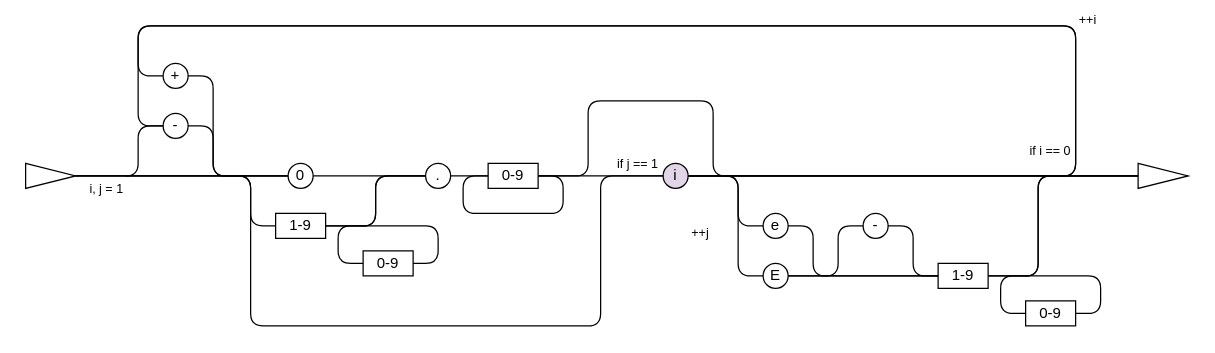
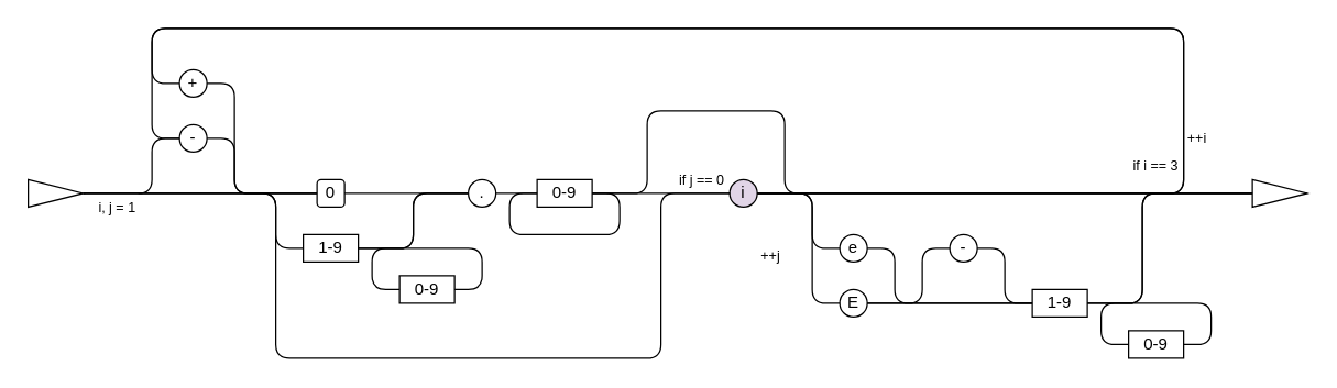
- <mxCell id="27" value="++i" style="text;html=1;strokeColor=none;fillColor=none;align=center;verticalAlign=middle;whiteSpace=wrap;rounded=0;fontSize=10;" vertex="1" parent="1"><mxGeometry x="860" y="5" width="20" height="20" as="geometry" /></mxCell>
+ <mxCell id="27" value="++i" style="text;html=1;strokeColor=none;fillColor=none;align=center;verticalAlign=middle;whiteSpace=wrap;rounded=0;fontSize=10;" vertex="1" parent="1"><mxGeometry x="860" y="90" width="20" height="20" as="geometry" /></mxCell>
- <mxCell id="26" value="if i == 0" style="text;html=1;strokeColor=none;fillColor=none;align=center;verticalAlign=middle;whiteSpace=wrap;rounded=0;fontSize=10;" vertex="1" parent="1"><mxGeometry x="820" y="110" width="40" height="20" as="geometry" /></mxCell>
+ <mxCell id="26" value="if i == 3" style="text;html=1;strokeColor=none;fillColor=none;align=center;verticalAlign=middle;whiteSpace=wrap;rounded=0;fontSize=10;" vertex="1" parent="1"><mxGeometry x="820" y="110" width="40" height="20" as="geometry" /></mxCell>
- <mxCell id="28" value="if j == 1" style="text;html=1;strokeColor=none;fillColor=none;align=center;verticalAlign=middle;whiteSpace=wrap;rounded=0;fontSize=10;" vertex="1" parent="1"><mxGeometry x="490" y="120" width="40" height="20" as="geometry" /></mxCell>
+ <mxCell id="28" value="if j == 0" style="text;html=1;strokeColor=none;fillColor=none;align=center;verticalAlign=middle;whiteSpace=wrap;rounded=0;fontSize=10;" vertex="1" parent="1"><mxGeometry x="490" y="120" width="40" height="20" as="geometry" /></mxCell>
- <mxCell id="12" value="0" style="ellipse;whiteSpace=wrap;html=1;aspect=fixed;" vertex="1" parent="1"><mxGeometry x="230" y="130" width="20" height="20" as="geometry" /></mxCell>
+ <mxCell id="12" value="0" style="whiteSpace=wrap;html=1;aspect=fixed;rounded=1;" vertex="1" parent="1"><mxGeometry x="230" y="130" width="20" height="20" as="geometry" /></mxCell>
